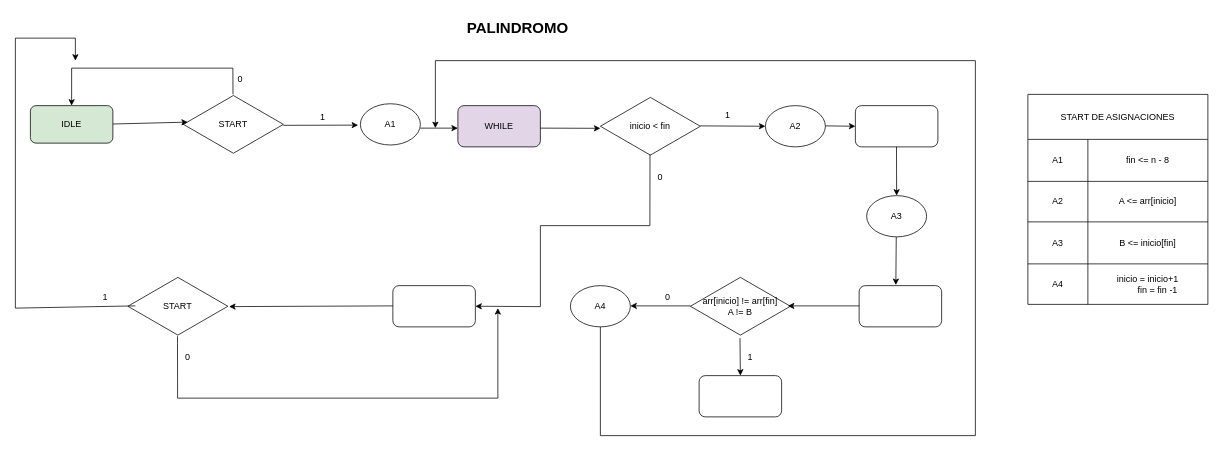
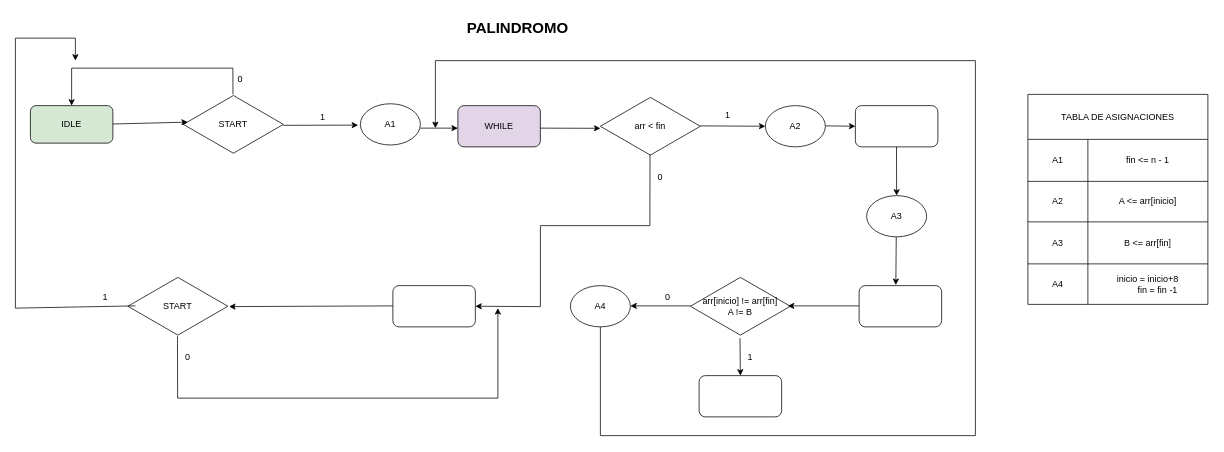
- <mxCell id="43" value="START DE ASIGNACIONES" style="shape=table;startSize=60;container=1;collapsible=0;childLayout=tableLayout;" vertex="1" parent="1"><mxGeometry x="1370" y="125" width="240" height="280" as="geometry" /></mxCell>
+ <mxCell id="43" value="TABLA DE ASIGNACIONES" style="shape=table;startSize=60;container=1;collapsible=0;childLayout=tableLayout;" vertex="1" parent="1"><mxGeometry x="1370" y="125" width="240" height="280" as="geometry" /></mxCell>
- <mxCell id="12" value="inicio &amp;lt; fin" style="html=1;whiteSpace=wrap;aspect=fixed;shape=isoRectangle;" vertex="1" parent="1"><mxGeometry x="800" y="127.5" width="133.33" height="80" as="geometry" /></mxCell>
+ <mxCell id="12" value="arr &amp;lt; fin" style="html=1;whiteSpace=wrap;aspect=fixed;shape=isoRectangle;" vertex="1" parent="1"><mxGeometry x="800" y="127.5" width="133.33" height="80" as="geometry" /></mxCell>
- <mxCell id="46" value="fin &amp;lt;= n - 8" style="shape=partialRectangle;html=1;whiteSpace=wrap;connectable=0;strokeColor=inherit;overflow=hidden;fillColor=none;top=0;left=0;bottom=0;right=0;pointerEvents=1;" vertex="1" parent="44"><mxGeometry x="80" width="160" height="56" as="geometry"><mxRectangle width="160" height="56" as="alternateBounds" /></mxGeometry></mxCell>
+ <mxCell id="46" value="fin &amp;lt;= n - 1" style="shape=partialRectangle;html=1;whiteSpace=wrap;connectable=0;strokeColor=inherit;overflow=hidden;fillColor=none;top=0;left=0;bottom=0;right=0;pointerEvents=1;" vertex="1" parent="44"><mxGeometry x="80" width="160" height="56" as="geometry"><mxRectangle width="160" height="56" as="alternateBounds" /></mxGeometry></mxCell>
- <mxCell id="52" value="B &amp;lt;=&amp;nbsp;inicio[fin]" style="shape=partialRectangle;html=1;whiteSpace=wrap;connectable=0;strokeColor=inherit;overflow=hidden;fillColor=none;top=0;left=0;bottom=0;right=0;pointerEvents=1;" vertex="1" parent="50"><mxGeometry x="80" width="160" height="56" as="geometry"><mxRectangle width="160" height="56" as="alternateBounds" /></mxGeometry></mxCell>
+ <mxCell id="52" value="B &amp;lt;=&amp;nbsp;arr[fin]" style="shape=partialRectangle;html=1;whiteSpace=wrap;connectable=0;strokeColor=inherit;overflow=hidden;fillColor=none;top=0;left=0;bottom=0;right=0;pointerEvents=1;" vertex="1" parent="50"><mxGeometry x="80" width="160" height="56" as="geometry"><mxRectangle width="160" height="56" as="alternateBounds" /></mxGeometry></mxCell>
- <mxCell id="55" value="&lt;div&gt;inicio = inicio+1&lt;/div&gt;&lt;div&gt;&amp;nbsp; &amp;nbsp; &amp;nbsp; &amp;nbsp; fin = fin -1&lt;/div&gt;" style="shape=partialRectangle;html=1;whiteSpace=wrap;connectable=0;strokeColor=inherit;overflow=hidden;fillColor=none;top=0;left=0;bottom=0;right=0;pointerEvents=1;" vertex="1" parent="53"><mxGeometry x="80" width="160" height="54" as="geometry"><mxRectangle width="160" height="54" as="alternateBounds" /></mxGeometry></mxCell>
+ <mxCell id="55" value="&lt;div&gt;inicio = inicio+8&lt;/div&gt;&lt;div&gt;&amp;nbsp; &amp;nbsp; &amp;nbsp; &amp;nbsp; fin = fin -1&lt;/div&gt;" style="shape=partialRectangle;html=1;whiteSpace=wrap;connectable=0;strokeColor=inherit;overflow=hidden;fillColor=none;top=0;left=0;bottom=0;right=0;pointerEvents=1;" vertex="1" parent="53"><mxGeometry x="80" width="160" height="54" as="geometry"><mxRectangle width="160" height="54" as="alternateBounds" /></mxGeometry></mxCell>
